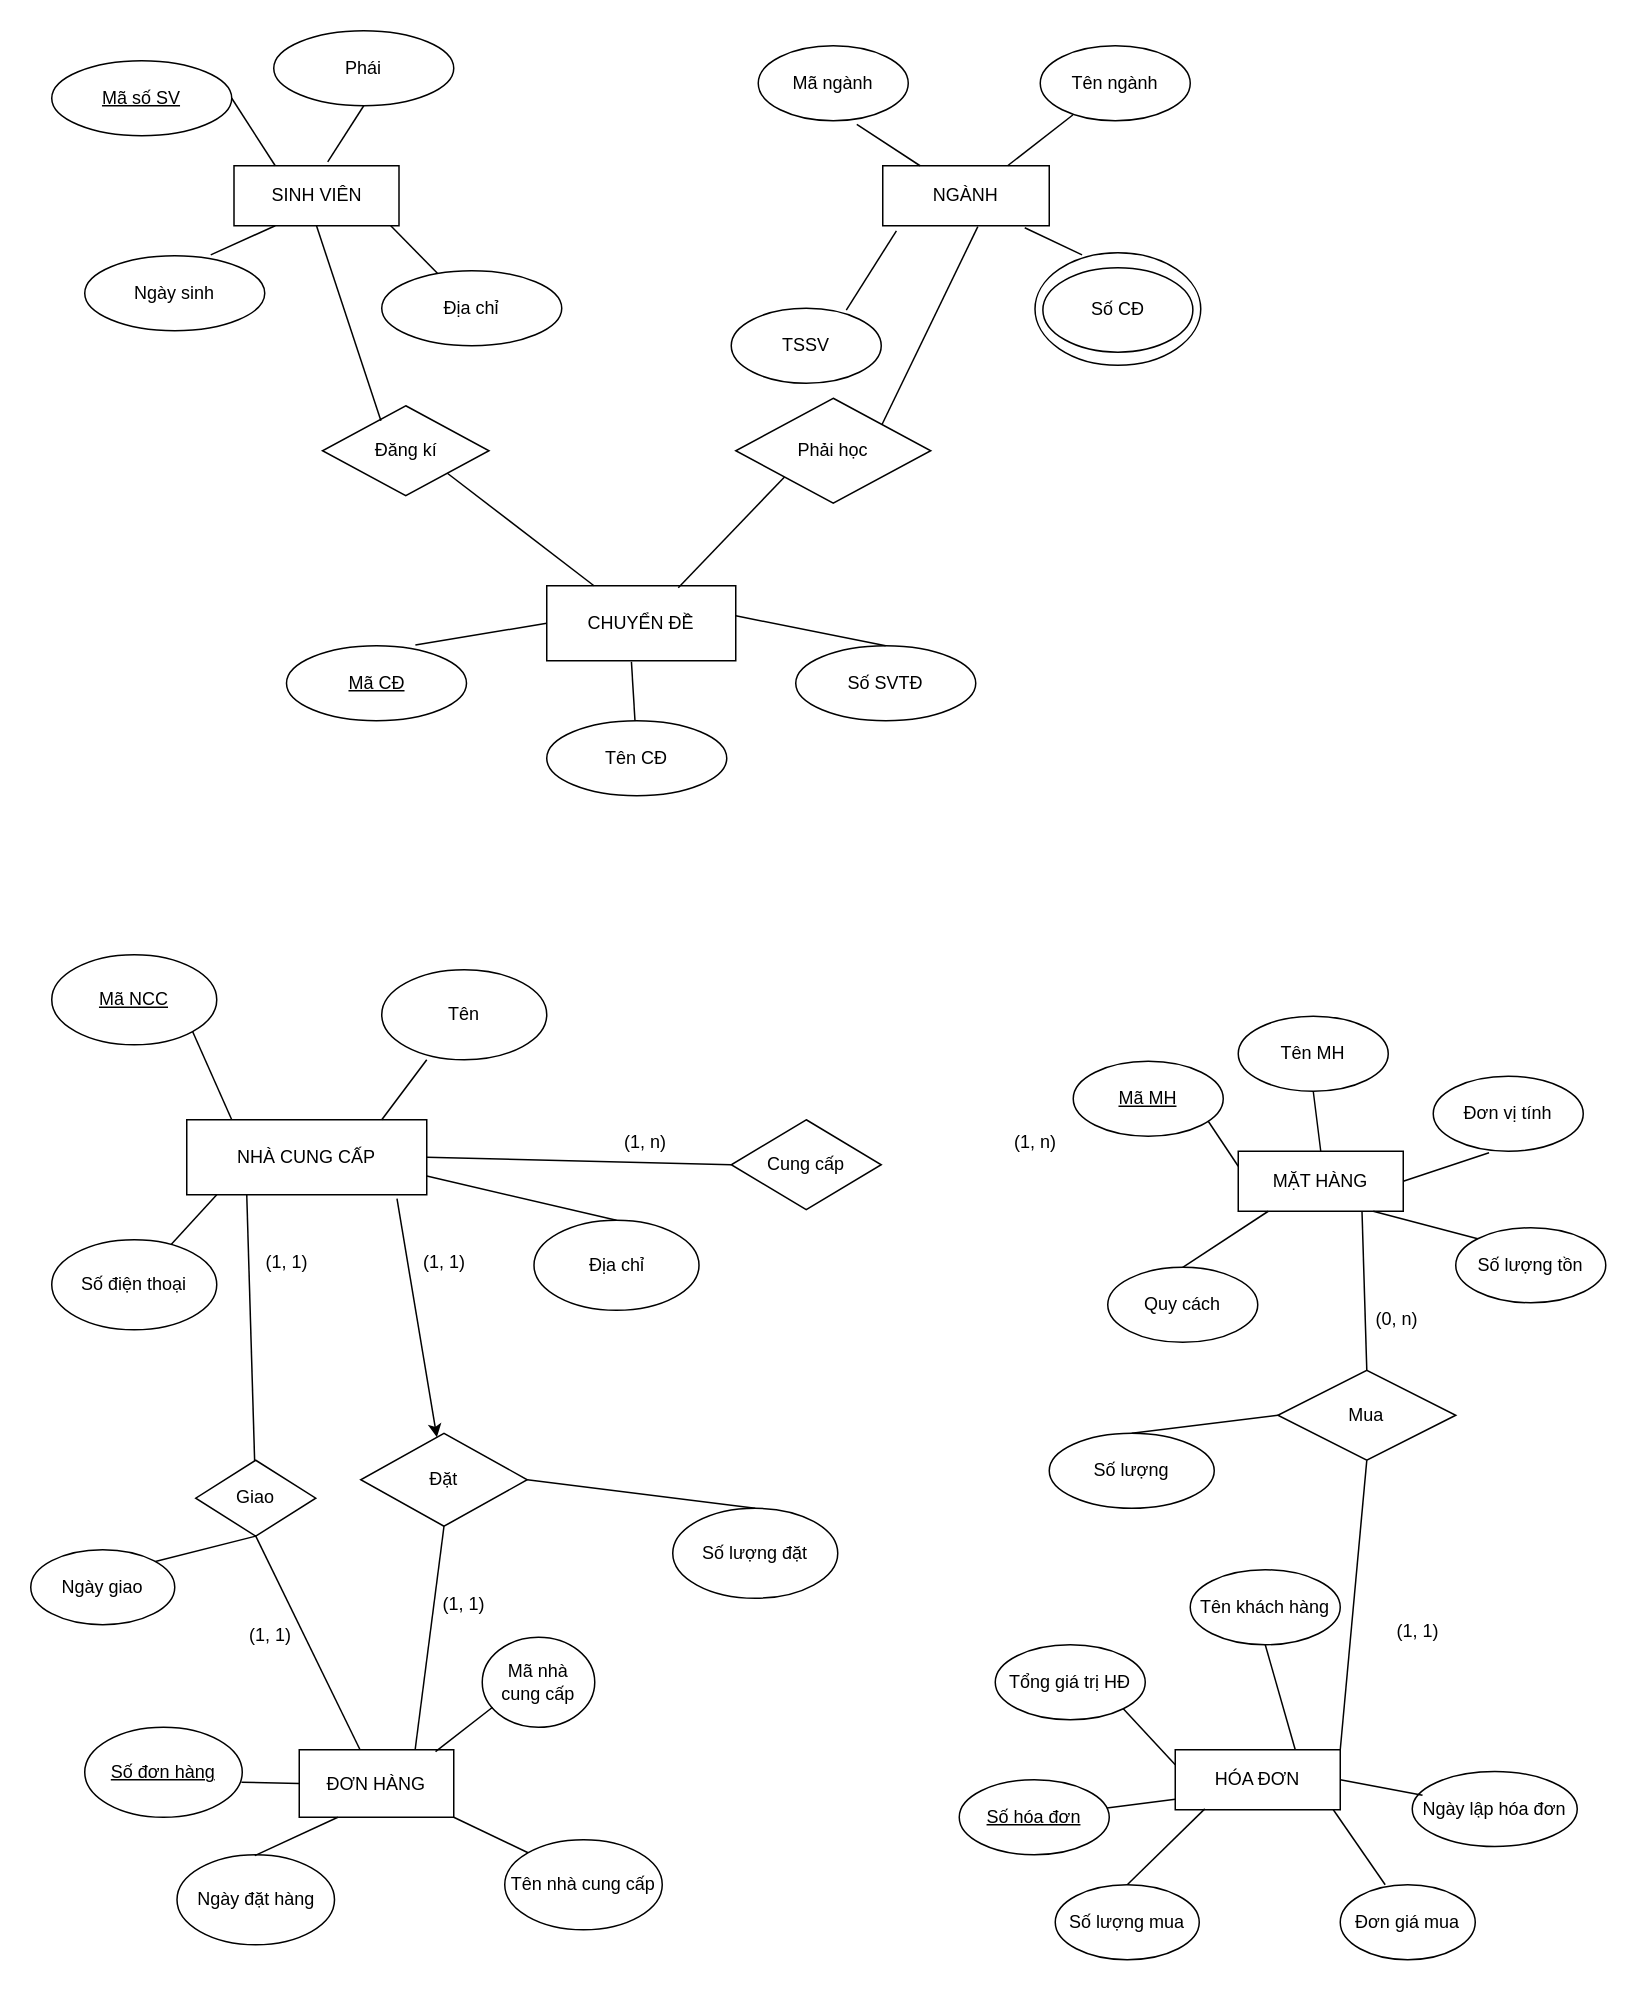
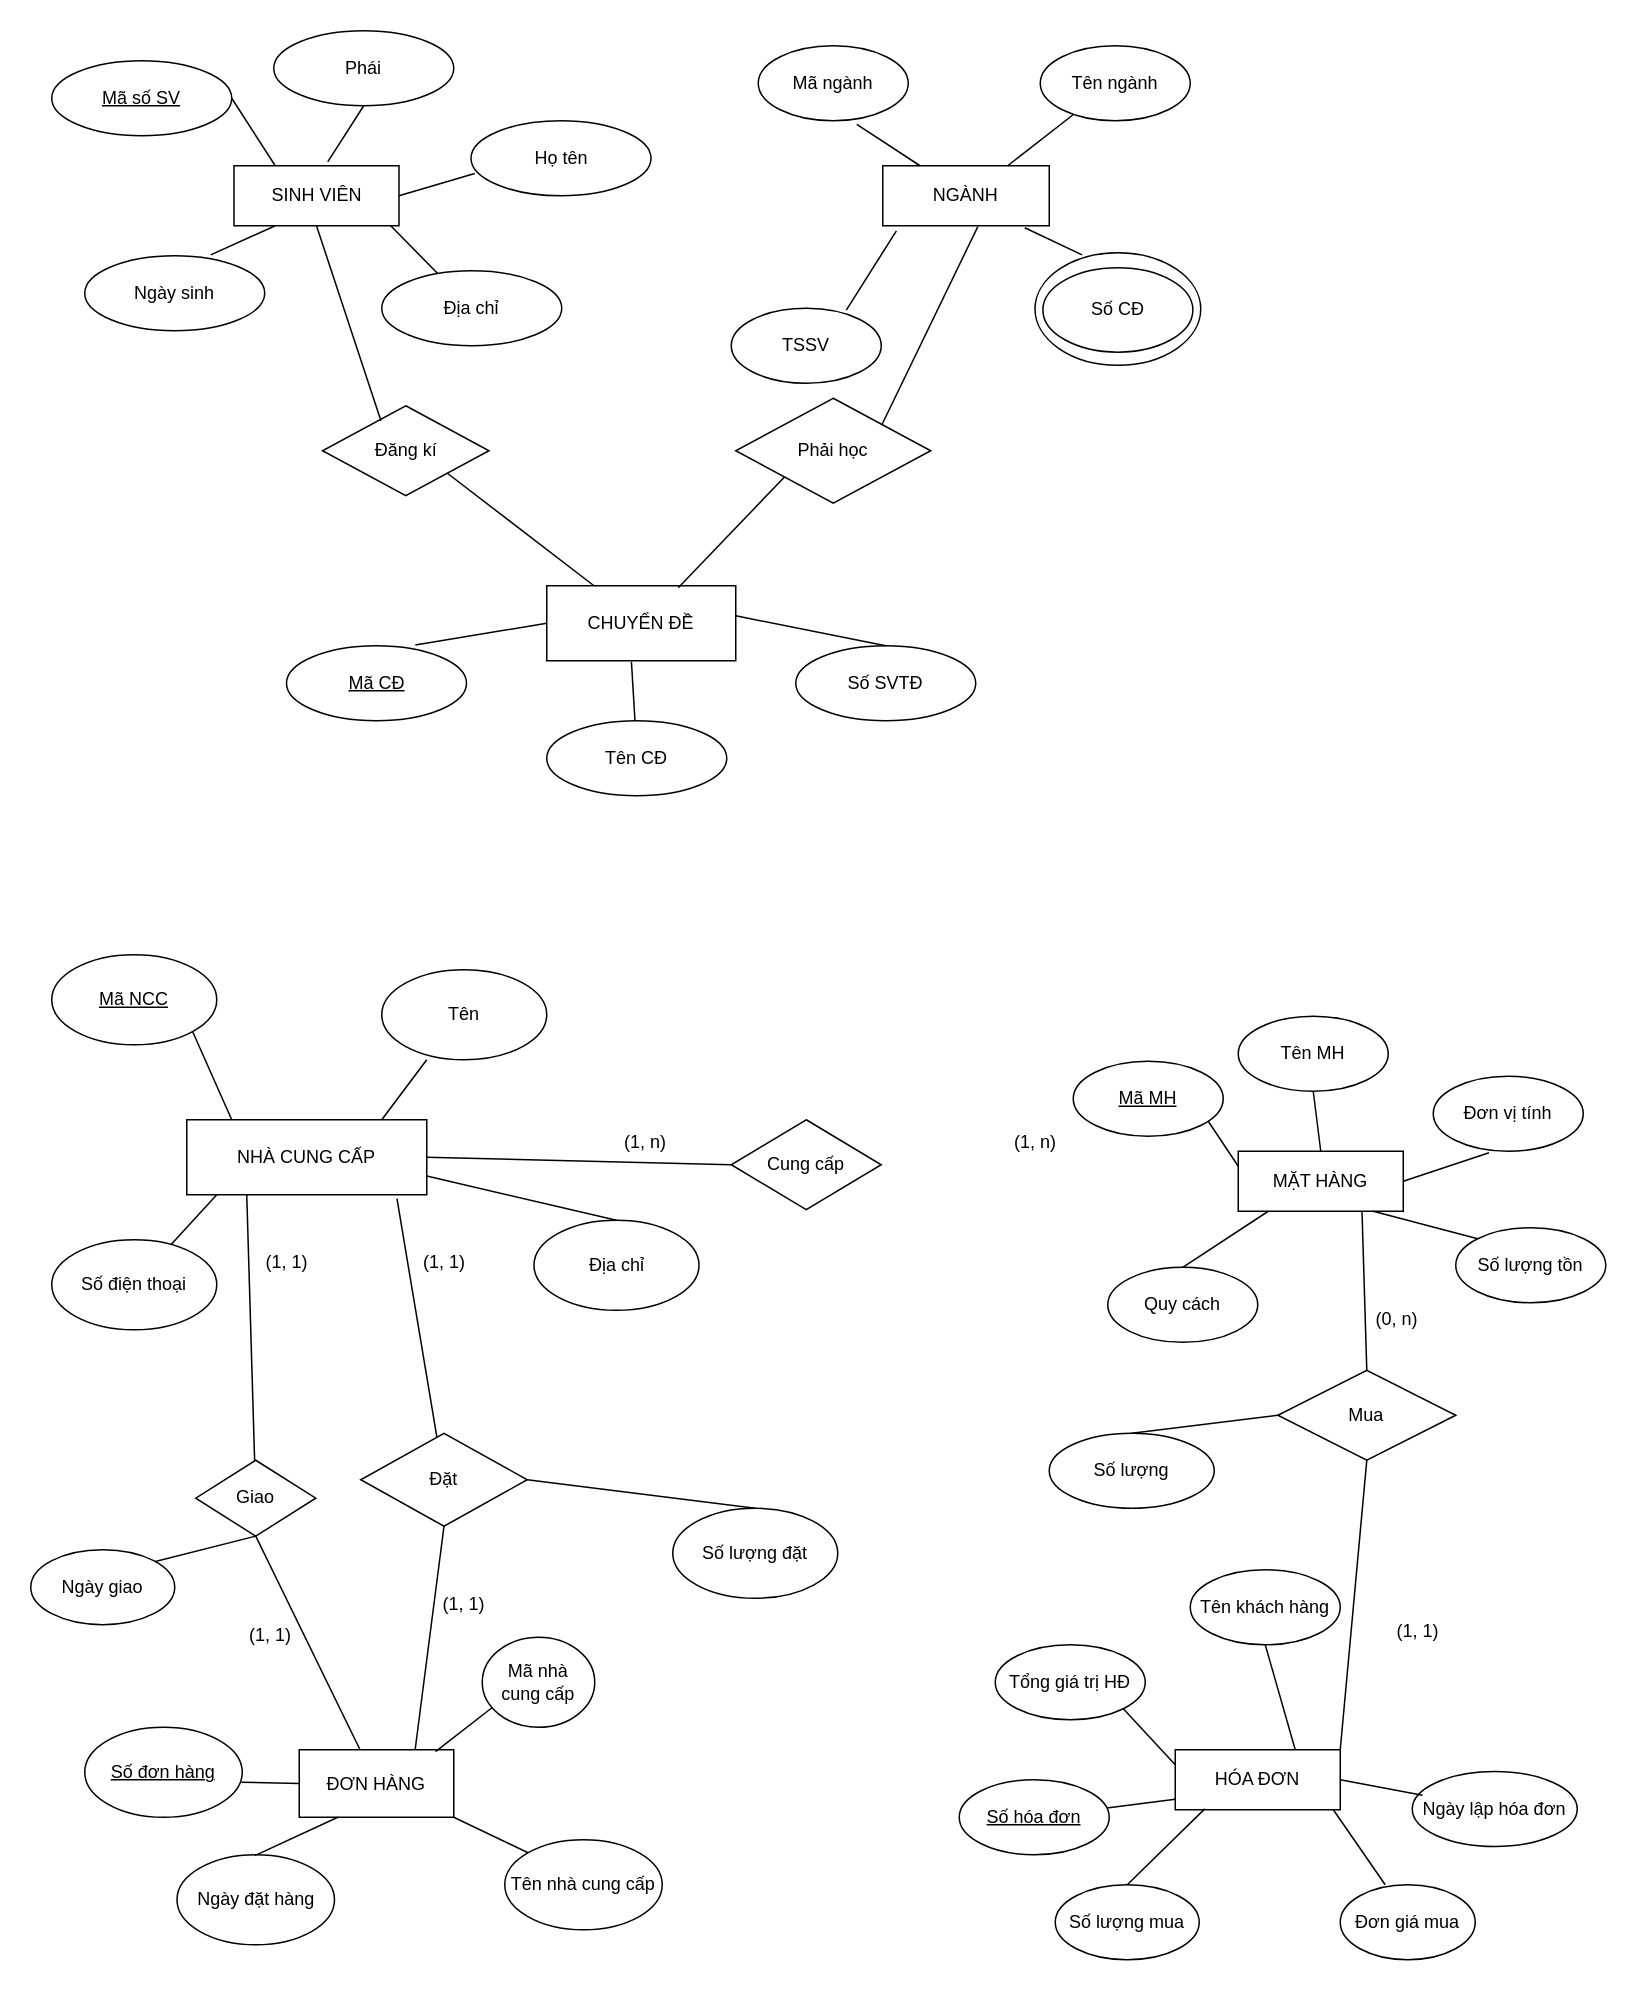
+ <mxCell id="71" value="Họ tên" style="ellipse;whiteSpace=wrap;html=1;" vertex="1" parent="1"><mxGeometry x="313.5" y="80" width="120" height="50" as="geometry" /></mxCell>
+ <mxCell id="78" value="" style="endArrow=none;html=1;rounded=0;entryX=0.021;entryY=0.703;entryDx=0;entryDy=0;exitX=1;exitY=0.5;exitDx=0;exitDy=0;entryPerimeter=0;" edge="1" parent="1" source="69" target="71"><mxGeometry width="50" height="50" relative="1" as="geometry"><mxPoint x="265.5" y="147" as="sourcePoint" /><mxPoint x="289.5" y="110" as="targetPoint" /></mxGeometry></mxCell>
- <mxCell id="51" value="" style="endArrow=classic;html=1;rounded=0;exitX=0.876;exitY=1.053;exitDx=0;exitDy=0;exitPerimeter=0;" edge="1" parent="1" source="2" target="52"><mxGeometry width="50" height="50" relative="1" as="geometry"><mxPoint x="284" y="756.5" as="sourcePoint" /><mxPoint x="875" y="1100" as="targetPoint" /></mxGeometry></mxCell>
+ <mxCell id="51" value="" style="endArrow=none;html=1;rounded=0;exitX=0.876;exitY=1.053;exitDx=0;exitDy=0;exitPerimeter=0;" edge="1" parent="1" source="2" target="52"><mxGeometry width="50" height="50" relative="1" as="geometry"><mxPoint x="284" y="756.5" as="sourcePoint" /><mxPoint x="875" y="1100" as="targetPoint" /></mxGeometry></mxCell>
